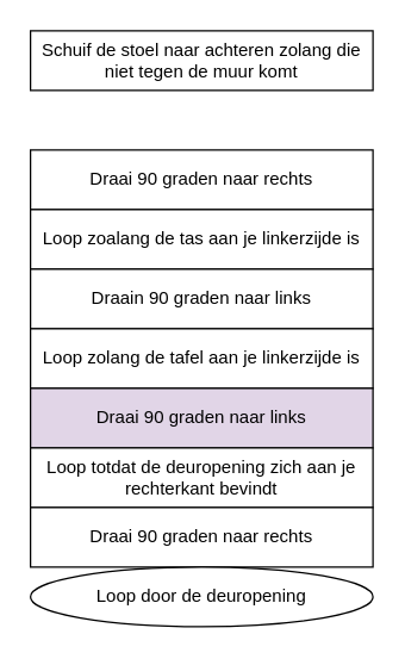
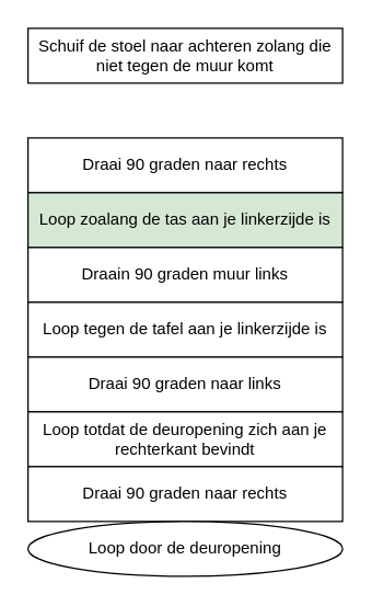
- <mxCell id="4" value="Loop zoalang de tas aan je linkerzijde is" style="rounded=0;whiteSpace=wrap;html=1;" vertex="1" parent="1"><mxGeometry x="20" y="140" width="230" height="40" as="geometry" /></mxCell>
+ <mxCell id="4" value="Loop zoalang de tas aan je linkerzijde is" style="rounded=0;whiteSpace=wrap;html=1;fillColor=#d5e8d4;" vertex="1" parent="1"><mxGeometry x="20" y="140" width="230" height="40" as="geometry" /></mxCell>
- <mxCell id="5" value="Draain 90 graden naar links" style="rounded=0;whiteSpace=wrap;html=1;" vertex="1" parent="1"><mxGeometry x="20" y="180" width="230" height="40" as="geometry" /></mxCell>
+ <mxCell id="5" value="Draain 90 graden muur links" style="rounded=0;whiteSpace=wrap;html=1;" vertex="1" parent="1"><mxGeometry x="20" y="180" width="230" height="40" as="geometry" /></mxCell>
- <mxCell id="6" value="Loop zolang de tafel aan je linkerzijde is" style="rounded=0;whiteSpace=wrap;html=1;" vertex="1" parent="1"><mxGeometry x="20" y="220" width="230" height="40" as="geometry" /></mxCell>
+ <mxCell id="6" value="Loop tegen de tafel aan je linkerzijde is" style="rounded=0;whiteSpace=wrap;html=1;" vertex="1" parent="1"><mxGeometry x="20" y="220" width="230" height="40" as="geometry" /></mxCell>
- <mxCell id="7" value="Draai 90 graden naar links" style="rounded=0;whiteSpace=wrap;html=1;fillColor=#e1d5e7;" vertex="1" parent="1"><mxGeometry x="20" y="260" width="230" height="40" as="geometry" /></mxCell>
+ <mxCell id="7" value="Draai 90 graden naar links" style="rounded=0;whiteSpace=wrap;html=1;" vertex="1" parent="1"><mxGeometry x="20" y="260" width="230" height="40" as="geometry" /></mxCell>
